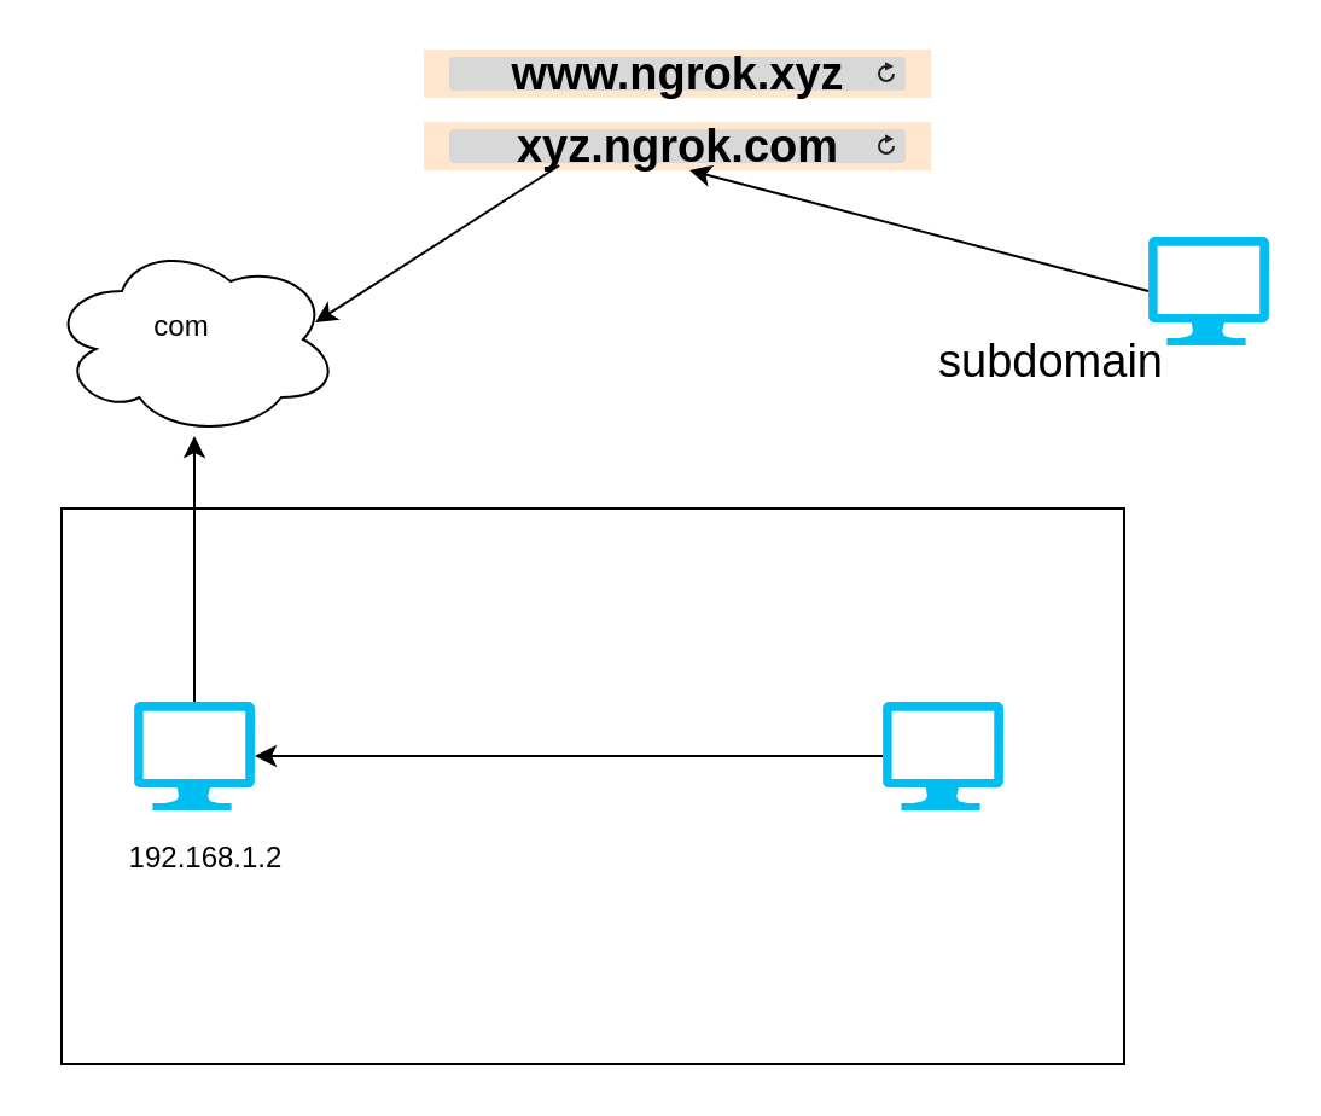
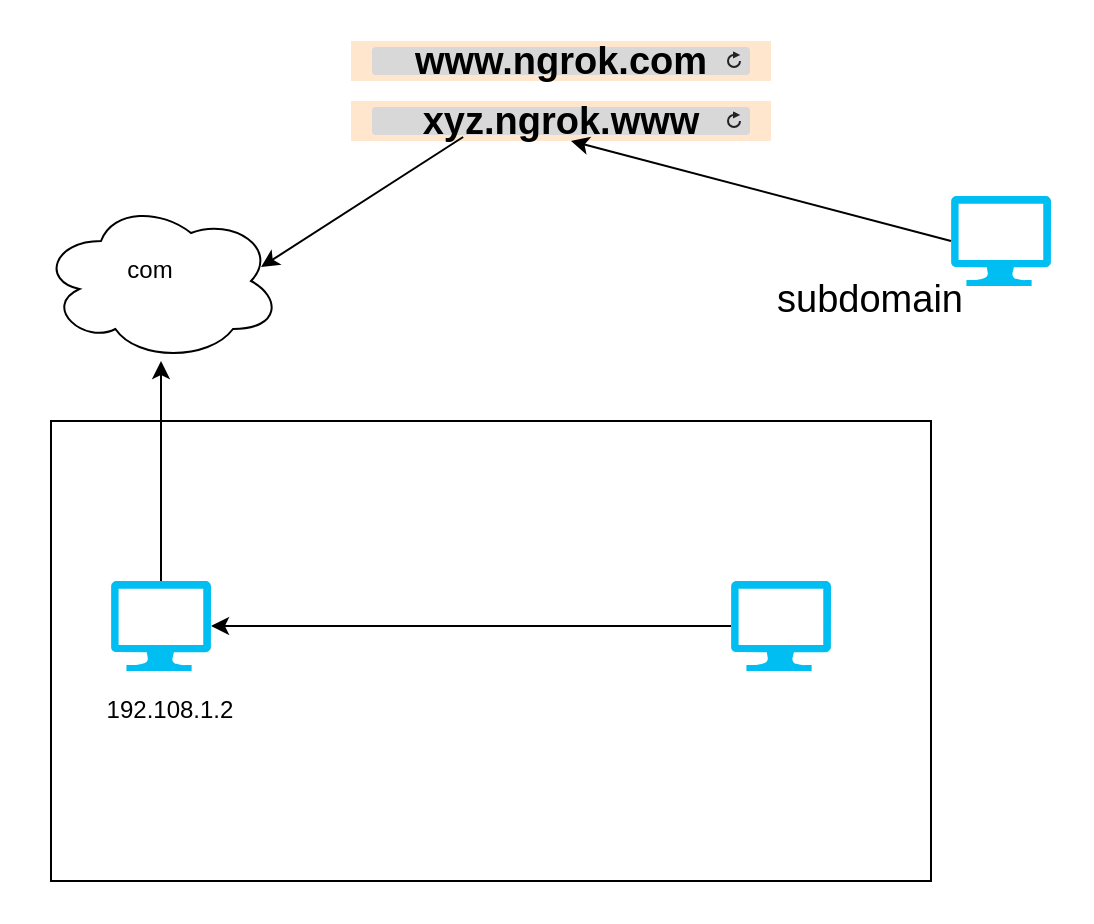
- <mxCell id="11" value="&lt;b&gt;&lt;font style=&quot;font-size: 19px;&quot;&gt;www.ngrok.xyz&lt;/font&gt;&lt;/b&gt;" style="html=1;strokeWidth=1;shadow=0;dashed=0;shape=mxgraph.ios7ui.url;fillColor=#ffe6cc;strokeColor=#d79b00;buttonText=;strokeColor2=#222222;fontSize=8;spacingTop=2;align=center;" vertex="1" parent="1"><mxGeometry x="175" y="20" width="210" height="20" as="geometry" /></mxCell>
+ <mxCell id="11" value="&lt;b&gt;&lt;font style=&quot;font-size: 19px;&quot;&gt;www.ngrok.com&lt;/font&gt;&lt;/b&gt;" style="html=1;strokeWidth=1;shadow=0;dashed=0;shape=mxgraph.ios7ui.url;fillColor=#ffe6cc;strokeColor=#d79b00;buttonText=;strokeColor2=#222222;fontSize=8;spacingTop=2;align=center;" vertex="1" parent="1"><mxGeometry x="175" y="20" width="210" height="20" as="geometry" /></mxCell>
- <mxCell id="12" value="&lt;b&gt;&lt;font style=&quot;font-size: 19px;&quot;&gt;xyz.ngrok.com&lt;/font&gt;&lt;/b&gt;" style="html=1;strokeWidth=1;shadow=0;dashed=0;shape=mxgraph.ios7ui.url;fillColor=#ffe6cc;strokeColor=#d79b00;buttonText=;strokeColor2=#222222;fontSize=8;spacingTop=2;align=center;" vertex="1" parent="1"><mxGeometry x="175" y="50" width="210" height="20" as="geometry" /></mxCell>
+ <mxCell id="12" value="&lt;b&gt;&lt;font style=&quot;font-size: 19px;&quot;&gt;xyz.ngrok.www&lt;/font&gt;&lt;/b&gt;" style="html=1;strokeWidth=1;shadow=0;dashed=0;shape=mxgraph.ios7ui.url;fillColor=#ffe6cc;strokeColor=#d79b00;buttonText=;strokeColor2=#222222;fontSize=8;spacingTop=2;align=center;" vertex="1" parent="1"><mxGeometry x="175" y="50" width="210" height="20" as="geometry" /></mxCell>
- <mxCell id="6" value="192.168.1.2" style="text;html=1;strokeColor=none;fillColor=none;align=center;verticalAlign=middle;whiteSpace=wrap;rounded=0;" vertex="1" parent="1"><mxGeometry x="55" y="340" width="60" height="30" as="geometry" /></mxCell>
+ <mxCell id="6" value="192.108.1.2" style="text;html=1;strokeColor=none;fillColor=none;align=center;verticalAlign=middle;whiteSpace=wrap;rounded=0;" vertex="1" parent="1"><mxGeometry x="55" y="340" width="60" height="30" as="geometry" /></mxCell>
